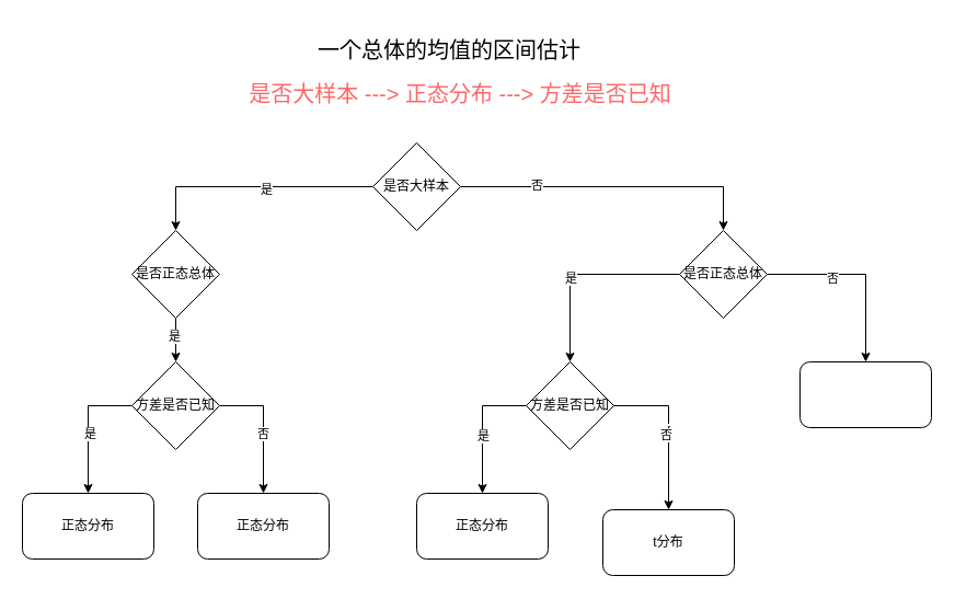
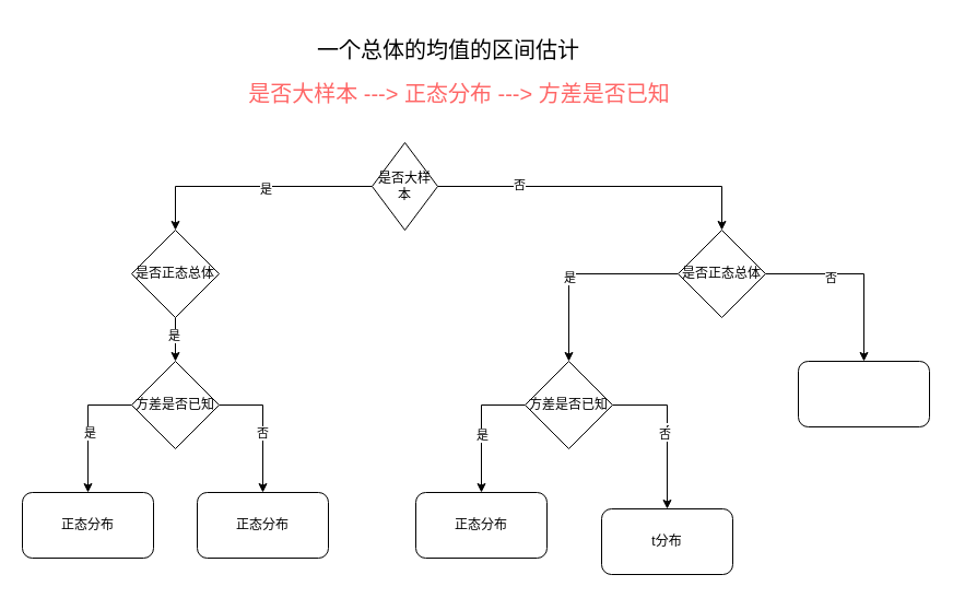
- <mxCell id="6" value="是否大样本" style="rhombus;whiteSpace=wrap;html=1;" parent="1" vertex="1"><mxGeometry x="340" y="130" width="80" height="80" as="geometry" /></mxCell>
+ <mxCell id="6" value="是否大样本" style="rhombus;whiteSpace=wrap;html=1;" parent="1" vertex="1"><mxGeometry x="340" y="130" width="60" height="80" as="geometry" /></mxCell>
